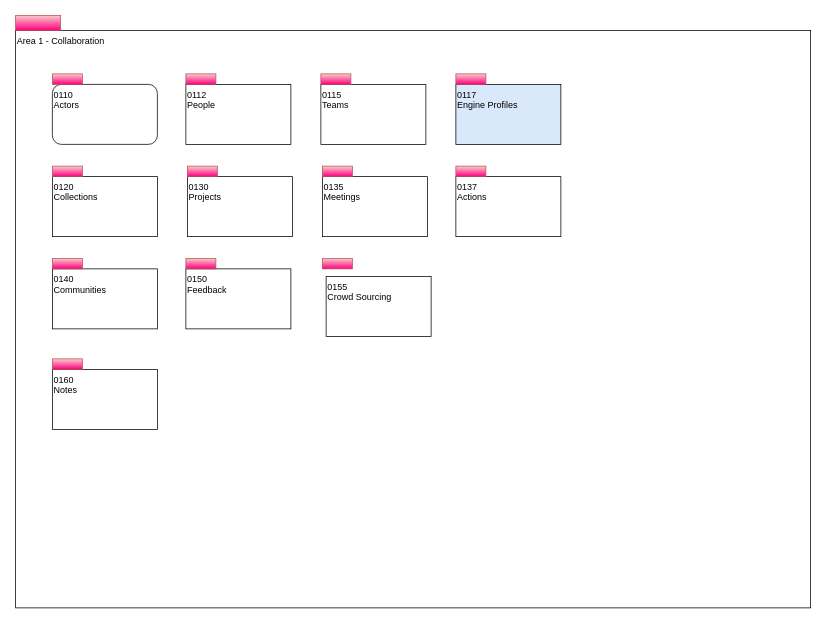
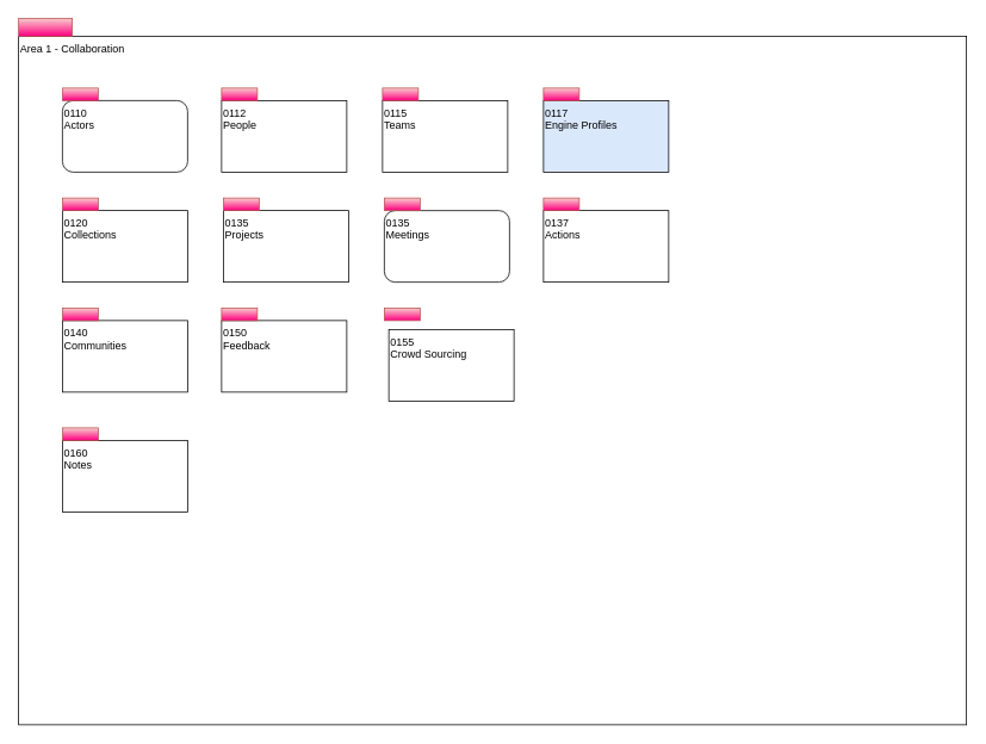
- <mxCell id="6" value="0130&lt;br&gt;Projects&lt;br&gt;" style="rounded=0;whiteSpace=wrap;html=1;align=left;verticalAlign=top;" parent="1" vertex="1"><mxGeometry x="249" y="235" width="140" height="80" as="geometry" /></mxCell>
+ <mxCell id="6" value="0135&lt;br&gt;Projects&lt;br&gt;" style="rounded=0;whiteSpace=wrap;html=1;align=left;verticalAlign=top;" parent="1" vertex="1"><mxGeometry x="249" y="235" width="140" height="80" as="geometry" /></mxCell>
- <mxCell id="8" value="0135&lt;br&gt;Meetings&lt;br&gt;" style="rounded=0;whiteSpace=wrap;html=1;align=left;verticalAlign=top;" parent="1" vertex="1"><mxGeometry x="429" y="235" width="140" height="80" as="geometry" /></mxCell>
+ <mxCell id="8" value="0135&lt;br&gt;Meetings&lt;br&gt;" style="whiteSpace=wrap;html=1;align=left;verticalAlign=top;rounded=1;" parent="1" vertex="1"><mxGeometry x="429" y="235" width="140" height="80" as="geometry" /></mxCell>
